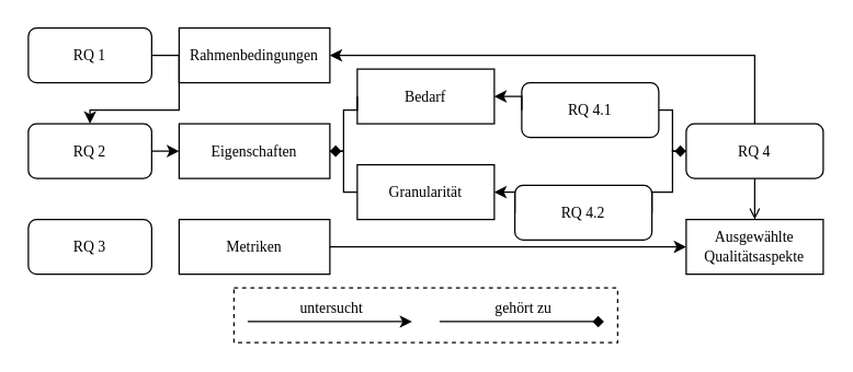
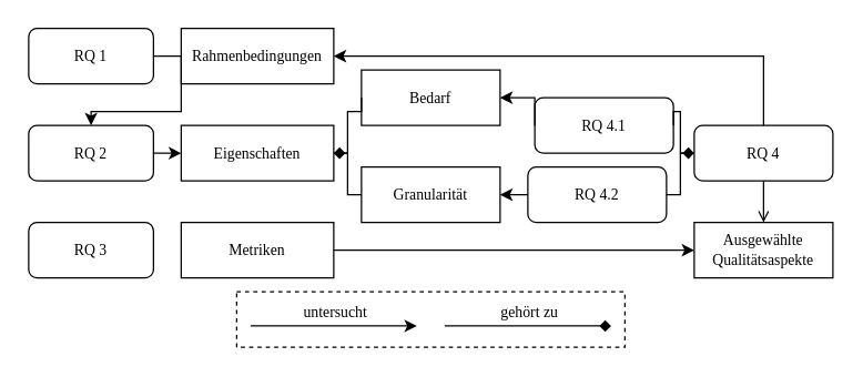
- <mxCell id="22" value="RQ 4.1" style="rounded=1;whiteSpace=wrap;html=1;fontFamily=Times New Roman;fontSize=11;fillColor=none;" parent="1" vertex="1"><mxGeometry x="380" y="60" width="100" height="40" as="geometry" /></mxCell>
+ <mxCell id="22" value="RQ 4.1" style="rounded=1;whiteSpace=wrap;html=1;fontFamily=Times New Roman;fontSize=11;fillColor=none;" parent="1" vertex="1"><mxGeometry x="385" y="70" width="100" height="40" as="geometry" /></mxCell>
- <mxCell id="24" value="RQ 4.2" style="rounded=1;whiteSpace=wrap;html=1;fontFamily=Times New Roman;fontSize=11;fillColor=none;" parent="1" vertex="1"><mxGeometry x="375" y="135" width="100" height="40" as="geometry" /></mxCell>
+ <mxCell id="24" value="RQ 4.2" style="rounded=1;whiteSpace=wrap;html=1;fontFamily=Times New Roman;fontSize=11;fillColor=none;" parent="1" vertex="1"><mxGeometry x="380" y="120" width="100" height="40" as="geometry" /></mxCell>
